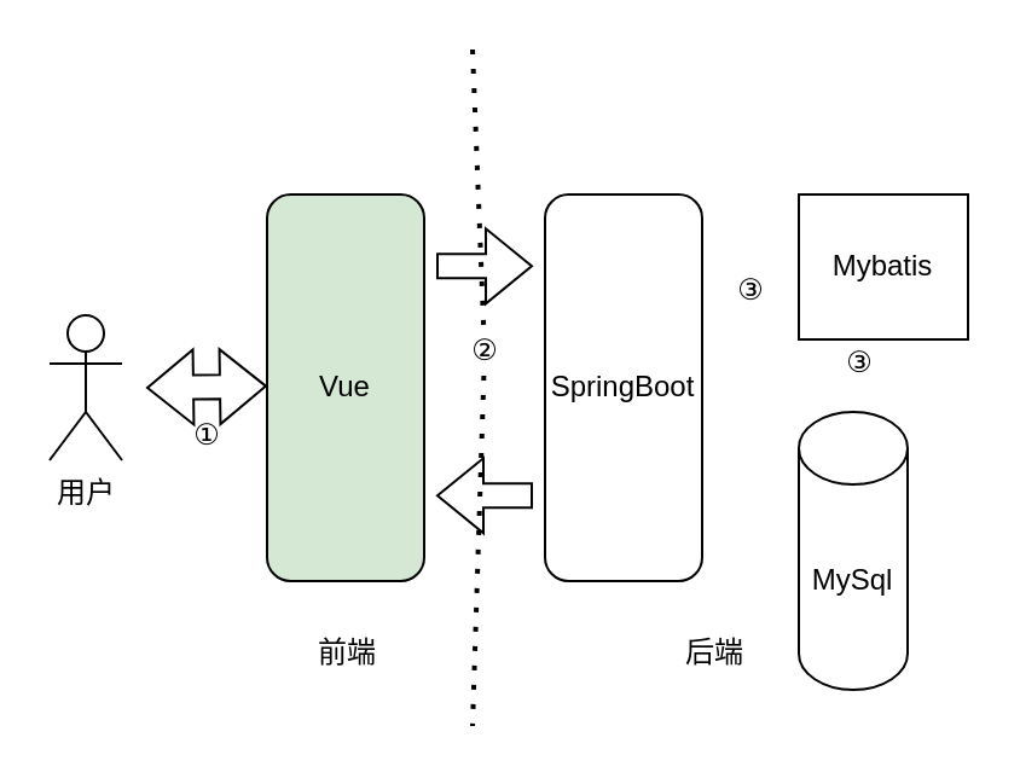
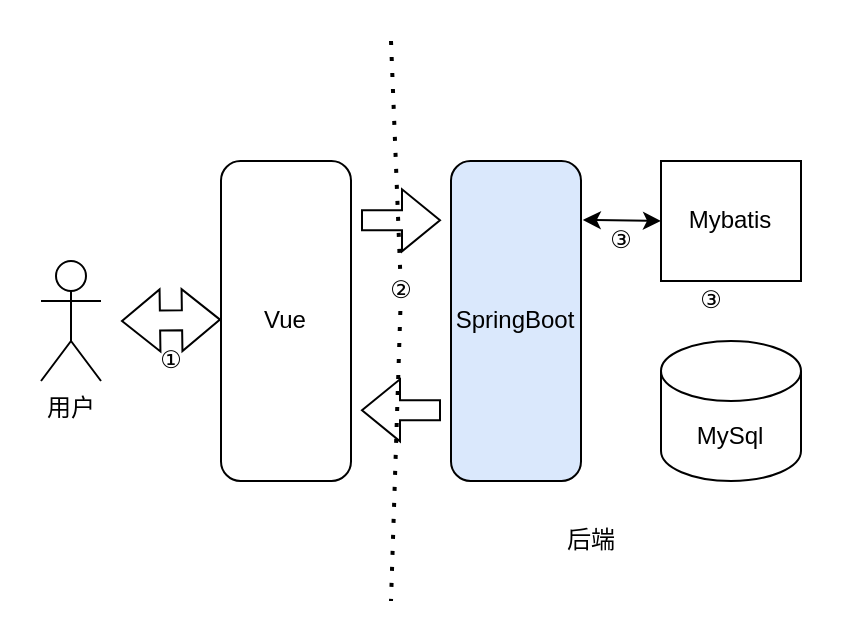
+ <mxCell id="11" value="" style="endArrow=classic;startArrow=classic;html=1;rounded=0;targetPerimeterSpacing=0;entryX=1.014;entryY=0.184;entryDx=0;entryDy=0;entryPerimeter=0;exitX=0;exitY=0.5;exitDx=0;exitDy=0;" edge="1" parent="1" source="6" target="5"><mxGeometry width="50" height="50" relative="1" as="geometry"><mxPoint x="370" y="110" as="sourcePoint" /><mxPoint x="420" y="60" as="targetPoint" /></mxGeometry></mxCell>
- <mxCell id="4" value="Vue" style="rounded=1;whiteSpace=wrap;html=1;fillColor=#d5e8d4;" vertex="1" parent="1"><mxGeometry x="110" y="80" width="65" height="160" as="geometry" /></mxCell>
+ <mxCell id="4" value="Vue" style="rounded=1;whiteSpace=wrap;html=1;" vertex="1" parent="1"><mxGeometry x="110" y="80" width="65" height="160" as="geometry" /></mxCell>
- <mxCell id="5" value="SpringBoot" style="rounded=1;whiteSpace=wrap;html=1;" vertex="1" parent="1"><mxGeometry x="225" y="80" width="65" height="160" as="geometry" /></mxCell>
+ <mxCell id="5" value="SpringBoot" style="rounded=1;whiteSpace=wrap;html=1;fillColor=#dae8fc;" vertex="1" parent="1"><mxGeometry x="225" y="80" width="65" height="160" as="geometry" /></mxCell>
- <mxCell id="7" value="MySql" style="shape=cylinder3;whiteSpace=wrap;html=1;boundedLbl=1;backgroundOutline=1;size=15;" vertex="1" parent="1"><mxGeometry x="330" y="170" width="45" height="115" as="geometry" /></mxCell>
+ <mxCell id="7" value="MySql" style="shape=cylinder3;whiteSpace=wrap;html=1;boundedLbl=1;backgroundOutline=1;size=15;" vertex="1" parent="1"><mxGeometry x="330" y="170" width="70" height="70" as="geometry" /></mxCell>
- <mxCell id="12" value="前端" style="text;html=1;align=center;verticalAlign=middle;resizable=0;points=[];autosize=1;strokeColor=none;fillColor=none;" vertex="1" parent="1"><mxGeometry x="122.5" y="260" width="40" height="20" as="geometry" /></mxCell>
